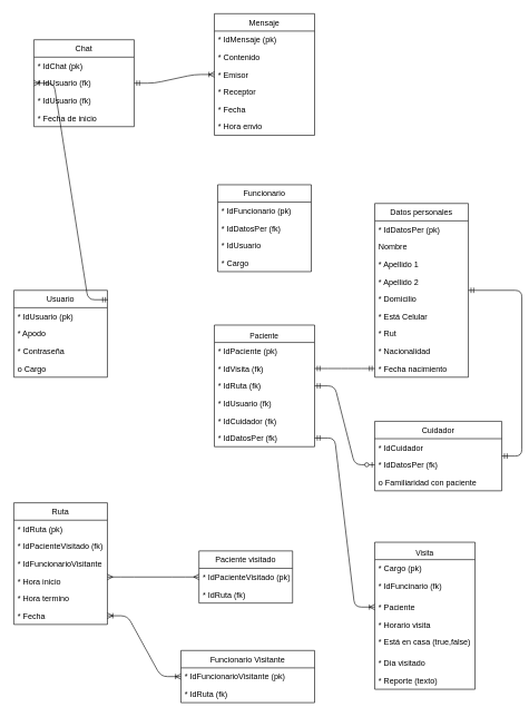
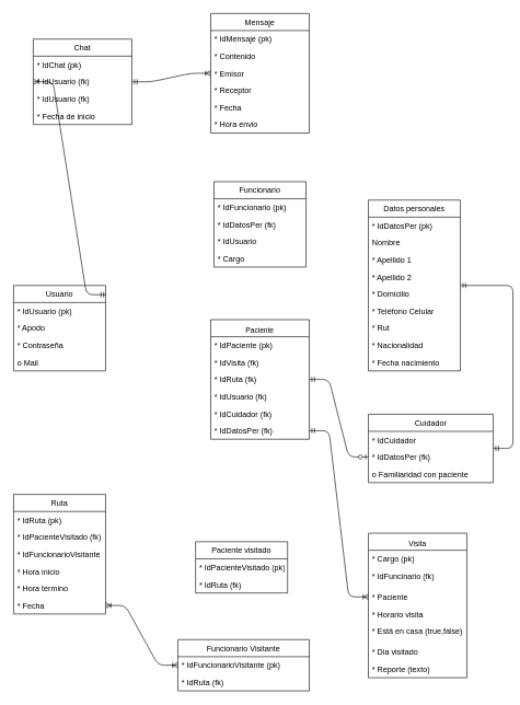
- <mxCell id="55" value="* Está Celular" style="text;strokeColor=none;fillColor=none;align=left;verticalAlign=top;spacingLeft=4;spacingRight=4;overflow=hidden;rotatable=0;points=[[0,0.5],[1,0.5]];portConstraint=eastwest;" vertex="1" parent="49"><mxGeometry y="156" width="140" height="26" as="geometry" /></mxCell>
+ <mxCell id="55" value="* Teléfono Celular" style="text;strokeColor=none;fillColor=none;align=left;verticalAlign=top;spacingLeft=4;spacingRight=4;overflow=hidden;rotatable=0;points=[[0,0.5],[1,0.5]];portConstraint=eastwest;" vertex="1" parent="49"><mxGeometry y="156" width="140" height="26" as="geometry" /></mxCell>
- <mxCell id="34" value="o Cargo" style="text;strokeColor=none;fillColor=none;align=left;verticalAlign=top;spacingLeft=4;spacingRight=4;overflow=hidden;rotatable=0;points=[[0,0.5],[1,0.5]];portConstraint=eastwest;" vertex="1" parent="30"><mxGeometry y="104" width="140" height="26" as="geometry" /></mxCell>
+ <mxCell id="34" value="o Mail" style="text;strokeColor=none;fillColor=none;align=left;verticalAlign=top;spacingLeft=4;spacingRight=4;overflow=hidden;rotatable=0;points=[[0,0.5],[1,0.5]];portConstraint=eastwest;" vertex="1" parent="30"><mxGeometry y="104" width="140" height="26" as="geometry" /></mxCell>
- <mxCell id="72" value="" style="edgeStyle=entityRelationEdgeStyle;fontSize=12;html=1;endArrow=ERmandOne;startArrow=ERmandOne;strokeColor=#000000;entryX=0;entryY=0.5;entryDx=0;entryDy=0;rounded=1;exitX=1;exitY=0.5;exitDx=0;exitDy=0;" edge="1" parent="1" source="4" target="58"><mxGeometry width="100" height="100" relative="1" as="geometry"><mxPoint x="473" y="626" as="sourcePoint" /><mxPoint x="395" y="344.579" as="targetPoint" /></mxGeometry></mxCell>
- <mxCell id="47" value="" style="edgeStyle=entityRelationEdgeStyle;fontSize=12;html=1;endArrow=ERmany;startArrow=ERmany;strokeColor=#000000;entryX=0;entryY=0.5;entryDx=0;entryDy=0;exitX=1;exitY=0.269;exitDx=0;exitDy=0;exitPerimeter=0;" edge="1" parent="1" source="26" target="42"><mxGeometry width="100" height="100" relative="1" as="geometry"><mxPoint x="160" y="1021" as="sourcePoint" /><mxPoint x="301.421" y="921" as="targetPoint" /></mxGeometry></mxCell>
